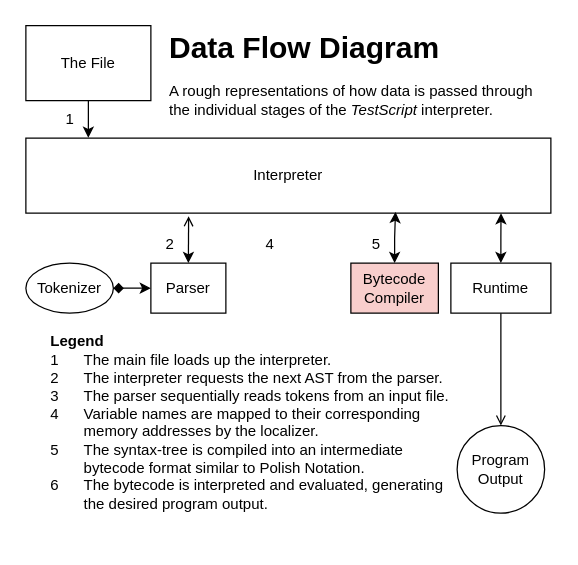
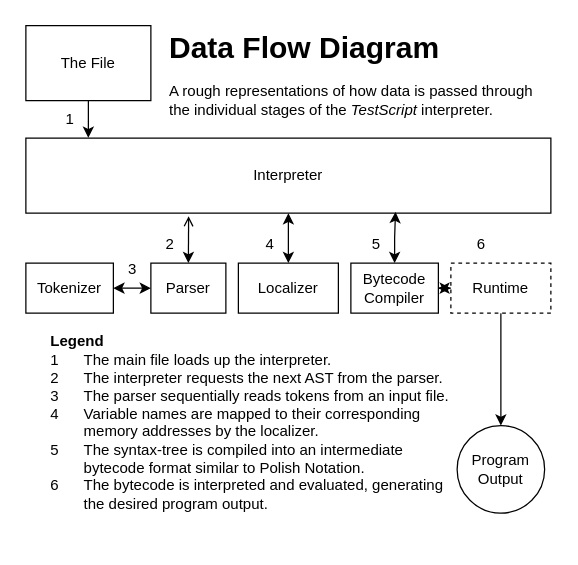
+ <mxCell id="6" style="edgeStyle=orthogonalEdgeStyle;rounded=0;orthogonalLoop=1;jettySize=auto;html=1;exitX=0.5;exitY=0;exitDx=0;exitDy=0;entryX=0.5;entryY=1;entryDx=0;entryDy=0;strokeColor=default;startArrow=classic;startFill=1;" edge="1" parent="1" source="7" target="4"><mxGeometry relative="1" as="geometry" /></mxCell>
- <mxCell id="11" style="edgeStyle=orthogonalEdgeStyle;rounded=0;orthogonalLoop=1;jettySize=auto;html=1;entryX=0.905;entryY=1;entryDx=0;entryDy=0;entryPerimeter=0;strokeColor=default;startArrow=classic;startFill=1;" edge="1" parent="1" source="13" target="4"><mxGeometry relative="1" as="geometry" /></mxCell>
+ <mxCell id="11" style="edgeStyle=orthogonalEdgeStyle;rounded=0;orthogonalLoop=1;jettySize=auto;html=1;strokeColor=default;startArrow=classic;startFill=1;" edge="1" parent="1" source="13" target="15"><mxGeometry relative="1" as="geometry" /></mxCell>
+ <mxCell id="22" value="6" style="text;html=1;align=center;verticalAlign=middle;resizable=0;points=[];autosize=1;strokeColor=none;fillColor=none;" vertex="1" parent="1"><mxGeometry x="369" y="180" width="30" height="30" as="geometry" /></mxCell>
+ <mxCell id="19" value="3" style="text;html=1;align=center;verticalAlign=middle;resizable=0;points=[];autosize=1;strokeColor=none;fillColor=none;" vertex="1" parent="1"><mxGeometry x="90" y="200" width="30" height="30" as="geometry" /></mxCell>
- <mxCell id="5" value="Tokenizer" style="ellipse;whiteSpace=wrap;html=1;" vertex="1" parent="1"><mxGeometry x="20" y="210" width="70" height="40" as="geometry" /></mxCell>
+ <mxCell id="5" value="Tokenizer" style="whiteSpace=wrap;html=1;" vertex="1" parent="1"><mxGeometry x="20" y="210" width="70" height="40" as="geometry" /></mxCell>
- <mxCell id="8" style="edgeStyle=orthogonalEdgeStyle;rounded=0;orthogonalLoop=1;jettySize=auto;html=1;exitX=0;exitY=0.5;exitDx=0;exitDy=0;strokeColor=default;startArrow=classic;startFill=1;endArrow=diamond;" edge="1" parent="1" source="10" target="5"><mxGeometry relative="1" as="geometry" /></mxCell>
+ <mxCell id="8" style="edgeStyle=orthogonalEdgeStyle;rounded=0;orthogonalLoop=1;jettySize=auto;html=1;exitX=0;exitY=0.5;exitDx=0;exitDy=0;strokeColor=default;startArrow=classic;startFill=1;" edge="1" parent="1" source="10" target="5"><mxGeometry relative="1" as="geometry" /></mxCell>
+ <mxCell id="7" value="Localizer" style="whiteSpace=wrap;html=1;" vertex="1" parent="1"><mxGeometry x="190" y="210" width="80" height="40" as="geometry" /></mxCell>
- <mxCell id="15" value="&lt;div&gt;Bytecode&lt;/div&gt;&lt;div&gt;Compiler&lt;br&gt;&lt;/div&gt;" style="whiteSpace=wrap;html=1;fillColor=#f8cecc;" vertex="1" parent="1"><mxGeometry x="280" y="210" width="70" height="40" as="geometry" /></mxCell>
+ <mxCell id="15" value="&lt;div&gt;Bytecode&lt;/div&gt;&lt;div&gt;Compiler&lt;br&gt;&lt;/div&gt;" style="whiteSpace=wrap;html=1;" vertex="1" parent="1"><mxGeometry x="280" y="210" width="70" height="40" as="geometry" /></mxCell>
- <mxCell id="13" value="Runtime" style="whiteSpace=wrap;html=1;" vertex="1" parent="1"><mxGeometry x="360" y="210" width="80" height="40" as="geometry" /></mxCell>
+ <mxCell id="13" value="Runtime" style="whiteSpace=wrap;html=1;dashed=1;" vertex="1" parent="1"><mxGeometry x="360" y="210" width="80" height="40" as="geometry" /></mxCell>
- <mxCell id="12" style="edgeStyle=orthogonalEdgeStyle;rounded=0;orthogonalLoop=1;jettySize=auto;html=1;exitX=0.5;exitY=1;exitDx=0;exitDy=0;entryX=0.5;entryY=0;entryDx=0;entryDy=0;strokeColor=default;startArrow=none;startFill=0;endArrow=open;" edge="1" parent="1" source="13" target="16"><mxGeometry relative="1" as="geometry" /></mxCell>
+ <mxCell id="12" style="edgeStyle=orthogonalEdgeStyle;rounded=0;orthogonalLoop=1;jettySize=auto;html=1;exitX=0.5;exitY=1;exitDx=0;exitDy=0;entryX=0.5;entryY=0;entryDx=0;entryDy=0;strokeColor=default;startArrow=none;startFill=0;" edge="1" parent="1" source="13" target="16"><mxGeometry relative="1" as="geometry" /></mxCell>
